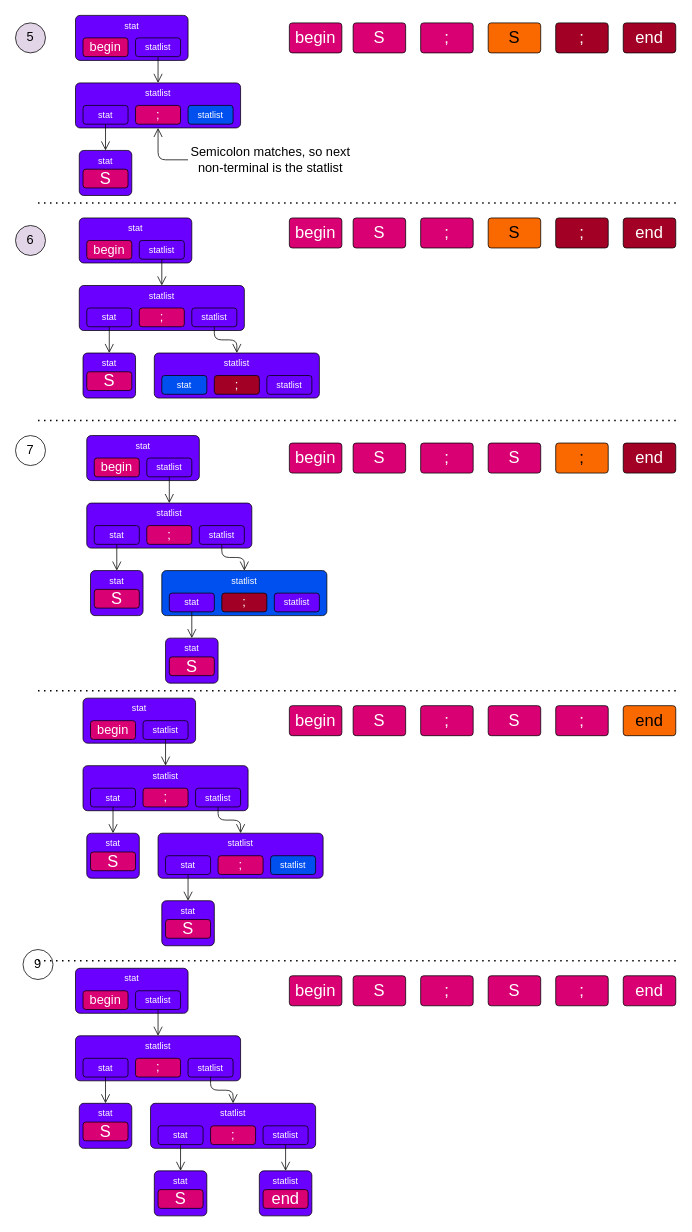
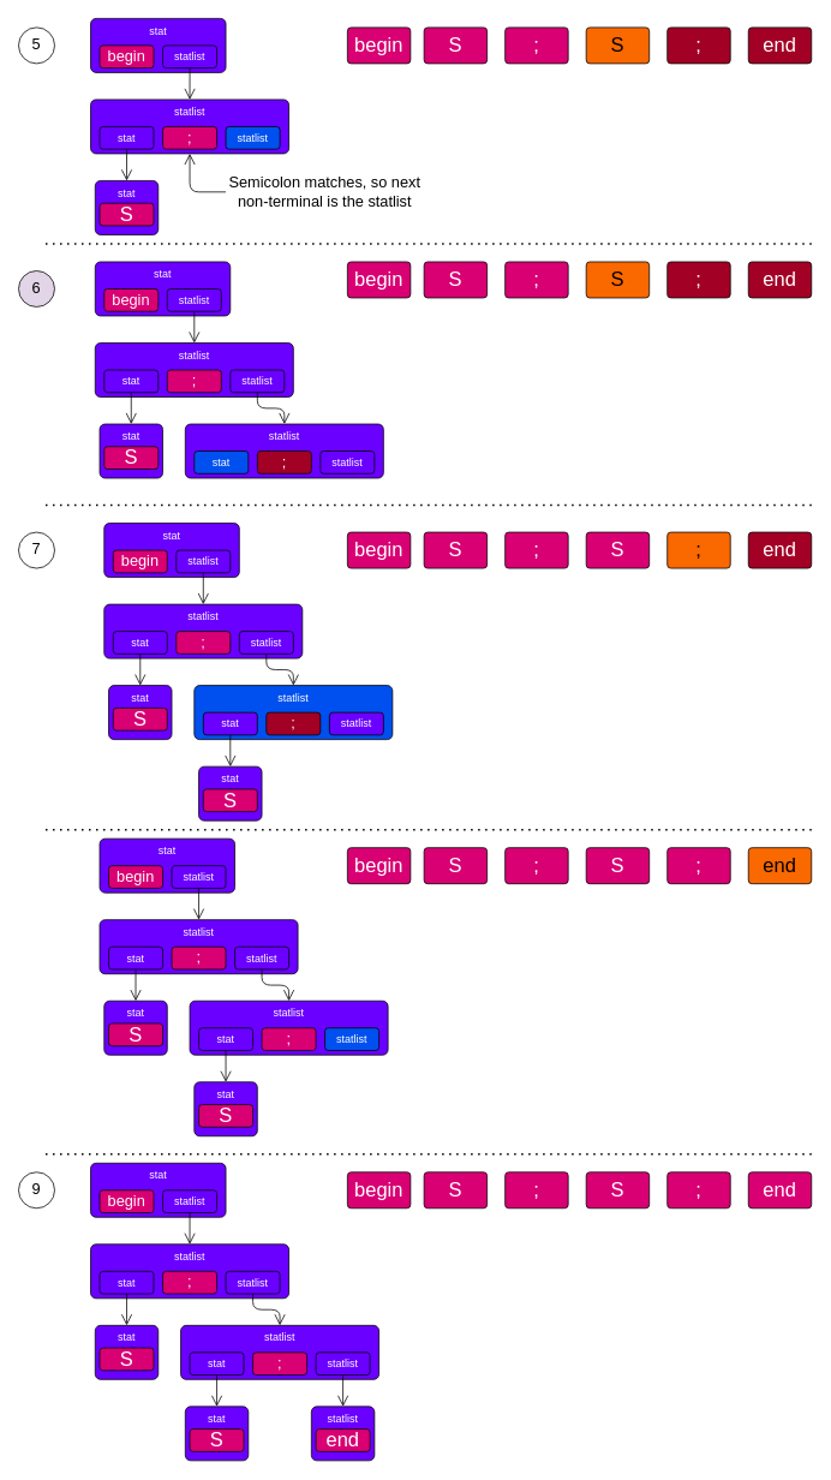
- <mxCell id="119" value="5" style="ellipse;whiteSpace=wrap;html=1;aspect=fixed;fontSize=17;strokeColor=#000000;verticalAlign=middle;fillColor=#e1d5e7;" vertex="1" parent="1"><mxGeometry x="20" y="30" width="40" height="40" as="geometry" /></mxCell>
+ <mxCell id="119" value="5" style="ellipse;whiteSpace=wrap;html=1;aspect=fixed;fontSize=17;strokeColor=#000000;verticalAlign=middle;" vertex="1" parent="1"><mxGeometry x="20" y="30" width="40" height="40" as="geometry" /></mxCell>
- <mxCell id="121" value="7" style="ellipse;whiteSpace=wrap;html=1;aspect=fixed;fontSize=17;strokeColor=#000000;verticalAlign=middle;" vertex="1" parent="1"><mxGeometry x="20" y="580" width="40" height="40" as="geometry" /></mxCell>
+ <mxCell id="121" value="7" style="ellipse;whiteSpace=wrap;html=1;aspect=fixed;fontSize=17;strokeColor=#000000;verticalAlign=middle;" vertex="1" parent="1"><mxGeometry x="20" y="590" width="40" height="40" as="geometry" /></mxCell>
- <mxCell id="122" value="9" style="ellipse;whiteSpace=wrap;html=1;aspect=fixed;fontSize=17;strokeColor=#000000;verticalAlign=middle;" vertex="1" parent="1"><mxGeometry x="30" y="1265" width="40" height="40" as="geometry" /></mxCell>
+ <mxCell id="122" value="9" style="ellipse;whiteSpace=wrap;html=1;aspect=fixed;fontSize=17;strokeColor=#000000;verticalAlign=middle;" vertex="1" parent="1"><mxGeometry x="20" y="1300" width="40" height="40" as="geometry" /></mxCell>
